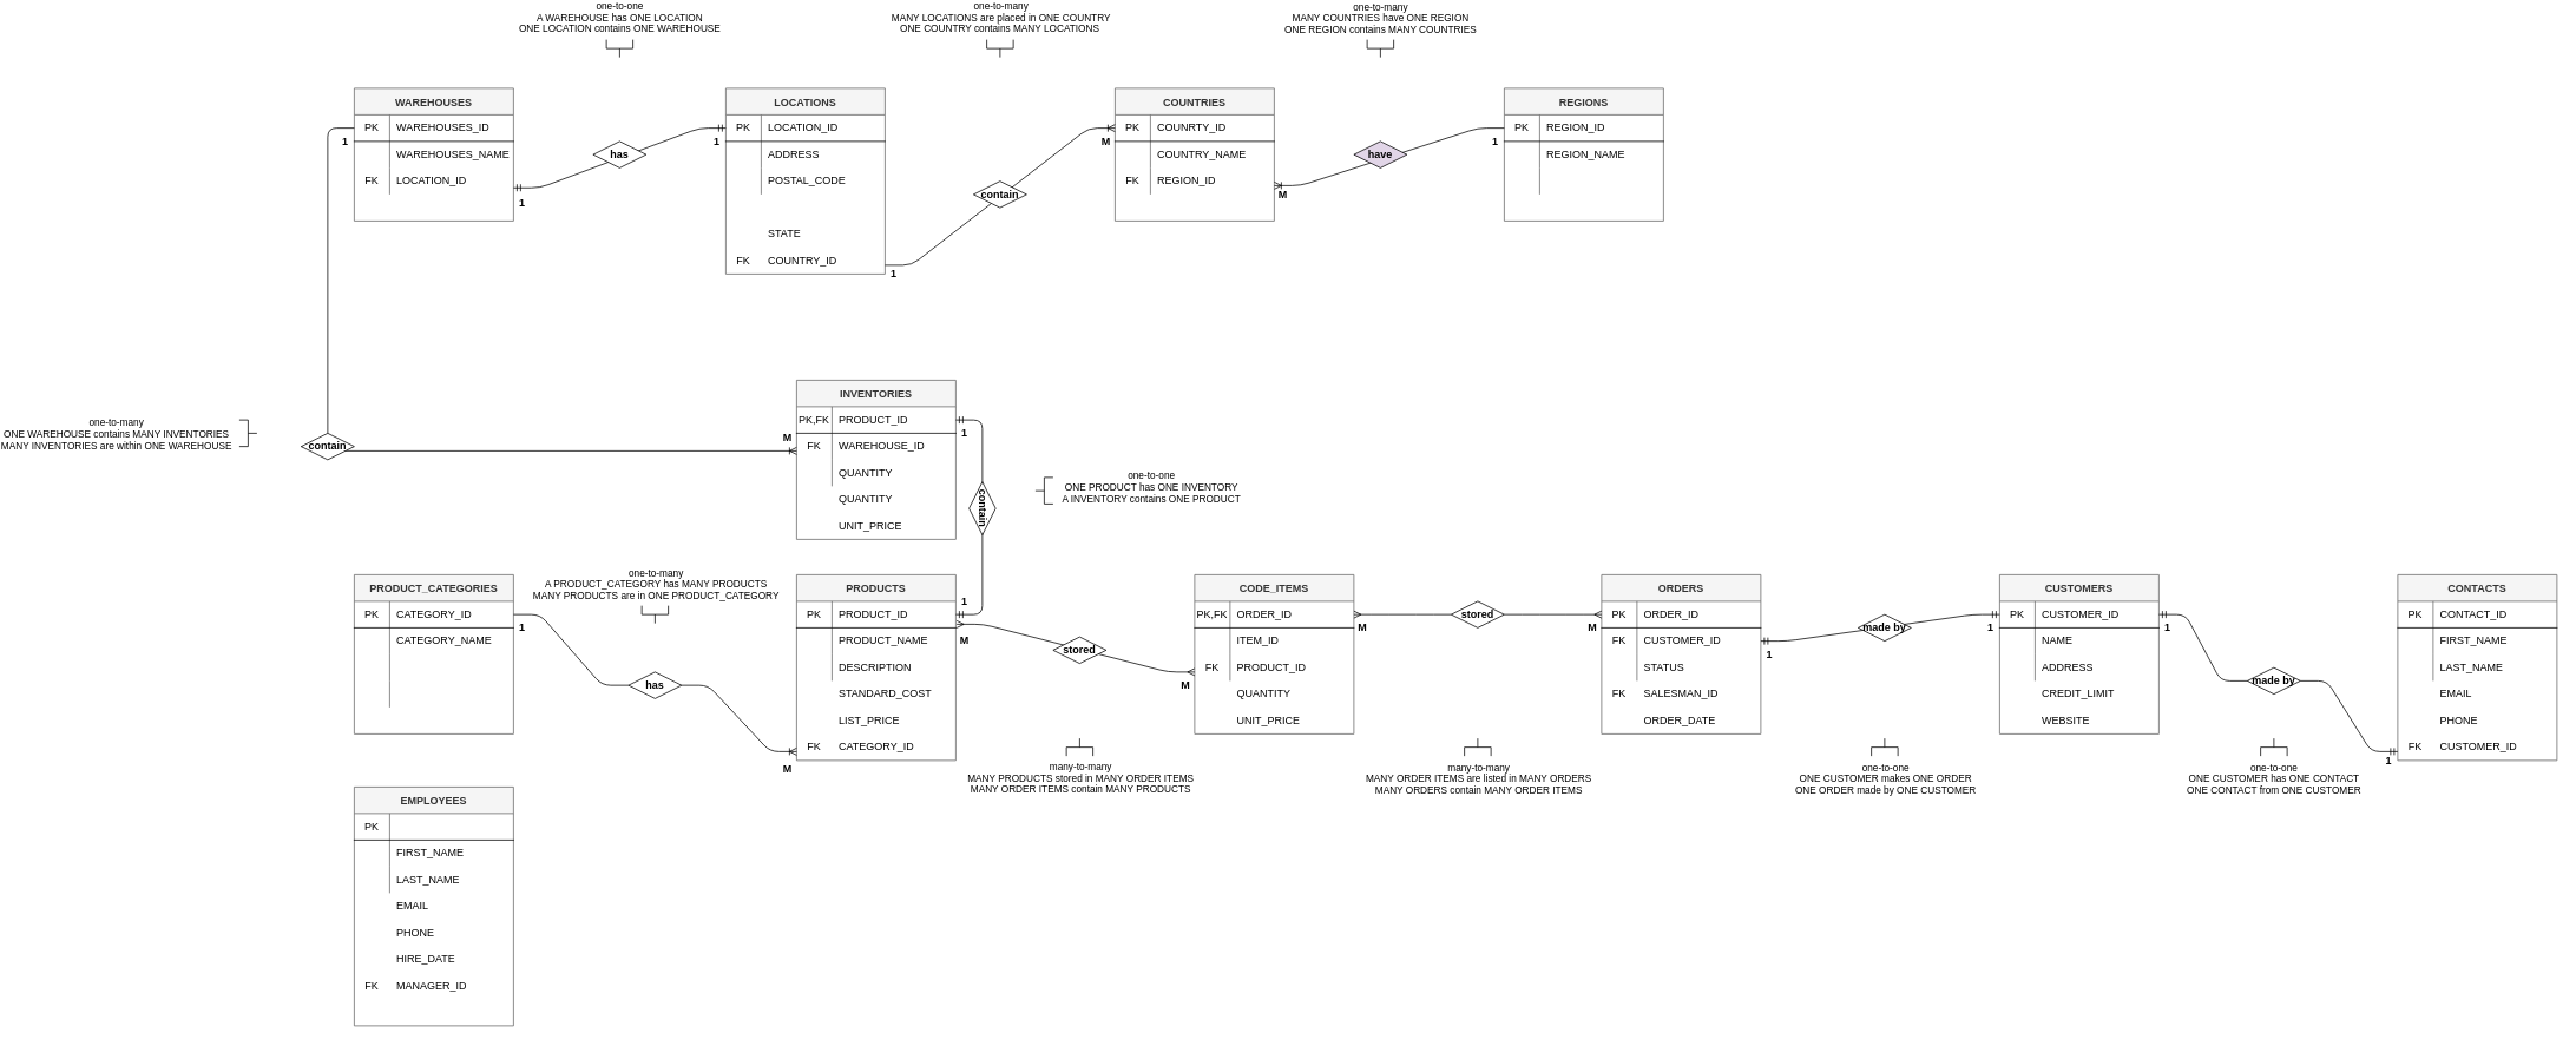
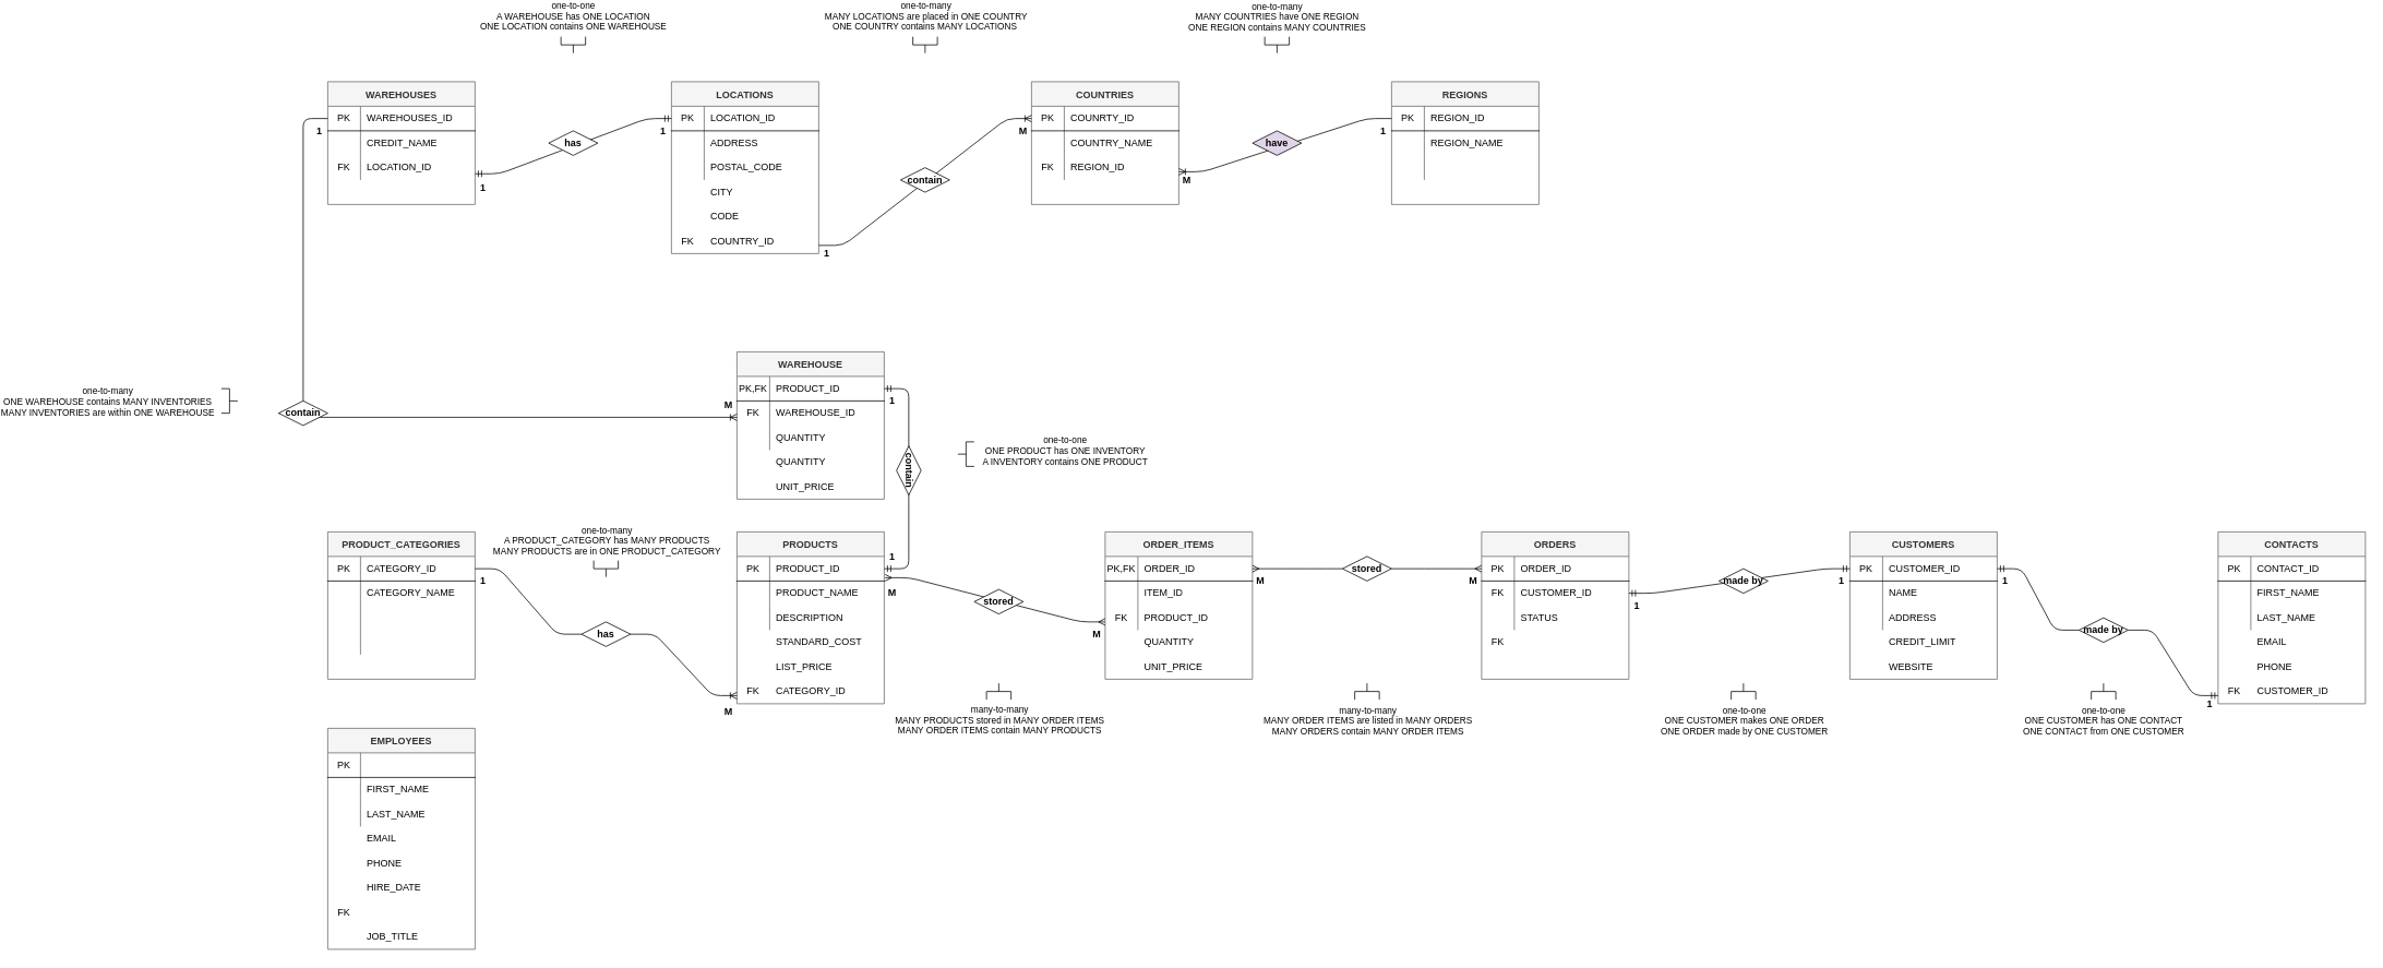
- <mxCell id="34" value="WAREHOUSES_NAME" style="shape=partialRectangle;html=1;whiteSpace=wrap;connectable=0;fillColor=none;top=0;left=0;bottom=0;right=0;align=left;spacingLeft=6;overflow=hidden;pointerEvents=1;" parent="32" vertex="1"><mxGeometry x="40" width="140" height="30" as="geometry" /></mxCell>
+ <mxCell id="34" value="CREDIT_NAME" style="shape=partialRectangle;html=1;whiteSpace=wrap;connectable=0;fillColor=none;top=0;left=0;bottom=0;right=0;align=left;spacingLeft=6;overflow=hidden;pointerEvents=1;" parent="32" vertex="1"><mxGeometry x="40" width="140" height="30" as="geometry" /></mxCell>
+ <mxCell id="24" value="CITY" style="shape=partialRectangle;html=1;whiteSpace=wrap;connectable=0;fillColor=none;top=0;left=0;bottom=0;right=0;align=left;spacingLeft=6;overflow=hidden;pointerEvents=1;" parent="1" vertex="1"><mxGeometry x="610" y="200" width="140" height="30" as="geometry" /></mxCell>
- <mxCell id="25" value="STATE" style="shape=partialRectangle;html=1;whiteSpace=wrap;connectable=0;fillColor=none;top=0;left=0;bottom=0;right=0;align=left;spacingLeft=6;overflow=hidden;pointerEvents=1;" parent="1" vertex="1"><mxGeometry x="610" y="230" width="140" height="30" as="geometry" /></mxCell>
+ <mxCell id="25" value="CODE" style="shape=partialRectangle;html=1;whiteSpace=wrap;connectable=0;fillColor=none;top=0;left=0;bottom=0;right=0;align=left;spacingLeft=6;overflow=hidden;pointerEvents=1;" parent="1" vertex="1"><mxGeometry x="610" y="230" width="140" height="30" as="geometry" /></mxCell>
- <mxCell id="144" value="INVENTORIES" style="shape=table;startSize=30;container=1;collapsible=0;childLayout=tableLayout;fixedRows=1;rowLines=0;fontStyle=1;align=center;pointerEvents=1;fillColor=#f5f5f5;strokeColor=#666666;fontColor=#333333;" parent="1" vertex="1"><mxGeometry x="650" y="410" width="180" height="180" as="geometry" /></mxCell>
+ <mxCell id="144" value="WAREHOUSE" style="shape=table;startSize=30;container=1;collapsible=0;childLayout=tableLayout;fixedRows=1;rowLines=0;fontStyle=1;align=center;pointerEvents=1;fillColor=#f5f5f5;strokeColor=#666666;fontColor=#333333;" parent="1" vertex="1"><mxGeometry x="650" y="410" width="180" height="180" as="geometry" /></mxCell>
- <mxCell id="130" value="CODE_ITEMS" style="shape=table;startSize=30;container=1;collapsible=0;childLayout=tableLayout;fixedRows=1;rowLines=0;fontStyle=1;align=center;pointerEvents=1;fillColor=#f5f5f5;strokeColor=#666666;fontColor=#333333;" parent="1" vertex="1"><mxGeometry x="1100" y="630" width="180" height="180" as="geometry" /></mxCell>
+ <mxCell id="130" value="ORDER_ITEMS" style="shape=table;startSize=30;container=1;collapsible=0;childLayout=tableLayout;fixedRows=1;rowLines=0;fontStyle=1;align=center;pointerEvents=1;fillColor=#f5f5f5;strokeColor=#666666;fontColor=#333333;" parent="1" vertex="1"><mxGeometry x="1100" y="630" width="180" height="180" as="geometry" /></mxCell>
- <mxCell id="127" value="SALESMAN_ID" style="shape=partialRectangle;html=1;whiteSpace=wrap;connectable=0;fillColor=none;top=0;left=0;bottom=0;right=0;align=left;spacingLeft=6;overflow=hidden;pointerEvents=1;" parent="1" vertex="1"><mxGeometry x="1600" y="750" width="140" height="30" as="geometry" /></mxCell>
- <mxCell id="128" value="ORDER_DATE" style="shape=partialRectangle;html=1;whiteSpace=wrap;connectable=0;fillColor=none;top=0;left=0;bottom=0;right=0;align=left;spacingLeft=6;overflow=hidden;pointerEvents=1;" parent="1" vertex="1"><mxGeometry x="1600" y="780" width="140" height="30" as="geometry" /></mxCell>
- <mxCell id="54" value="MANAGER_ID" style="shape=partialRectangle;html=1;whiteSpace=wrap;connectable=0;fillColor=none;top=0;left=0;bottom=0;right=0;align=left;spacingLeft=6;overflow=hidden;pointerEvents=1;" parent="1" vertex="1"><mxGeometry x="190" y="1080" width="140" height="30" as="geometry" /></mxCell>
+ <mxCell id="55" value="JOB_TITLE" style="shape=partialRectangle;html=1;whiteSpace=wrap;connectable=0;fillColor=none;top=0;left=0;bottom=0;right=0;align=left;spacingLeft=6;overflow=hidden;pointerEvents=1;" parent="1" vertex="1"><mxGeometry x="190" y="1110" width="140" height="30" as="geometry" /></mxCell>
